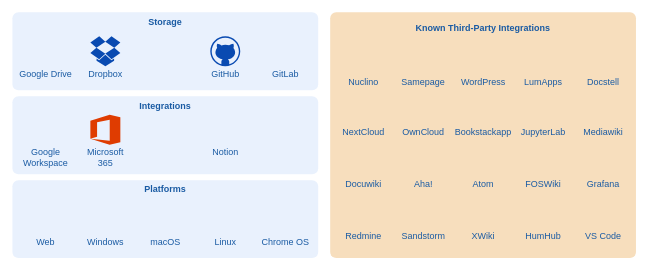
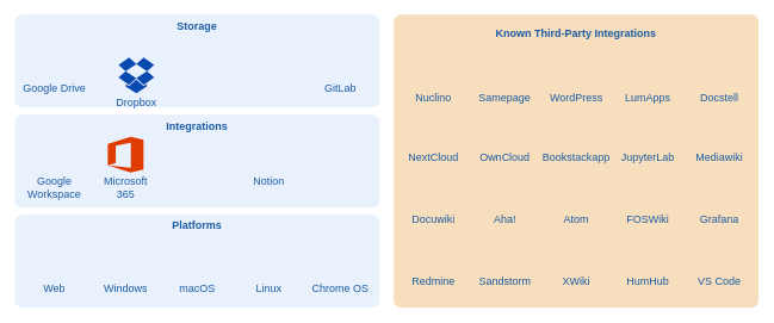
- <mxCell id="25" value="Dropbox" style="dashed=0;html=1;strokeColor=none;fillColor=#094AB1;labelPosition=center;verticalLabelPosition=bottom;verticalAlign=top;align=center;shape=mxgraph.azure.dropbox_code_source;pointerEvents=1;fontSize=15;fontColor=#1A5BA3;fontStyle=0;spacingTop=-3;" parent="23" vertex="1"><mxGeometry x="130" y="40" width="50" height="50" as="geometry" /></mxCell>
+ <mxCell id="25" value="Dropbox" style="dashed=0;html=1;strokeColor=none;fillColor=#094AB1;labelPosition=center;verticalLabelPosition=bottom;verticalAlign=top;align=center;shape=mxgraph.azure.dropbox_code_source;pointerEvents=1;fontSize=15;fontColor=#1A5BA3;fontStyle=0;spacingTop=-3;" parent="23" vertex="1"><mxGeometry x="145" y="60" width="50" height="50" as="geometry" /></mxCell>
- <mxCell id="26" value="GitHub" style="dashed=0;html=1;strokeColor=none;fillColor=#094AB1;labelPosition=center;verticalLabelPosition=bottom;verticalAlign=top;align=center;shape=mxgraph.azure.github_code;pointerEvents=1;fontSize=15;fontColor=#1A5BA3;fontStyle=0;spacingTop=-3;" parent="23" vertex="1"><mxGeometry x="330" y="40" width="50" height="50" as="geometry" /></mxCell>
